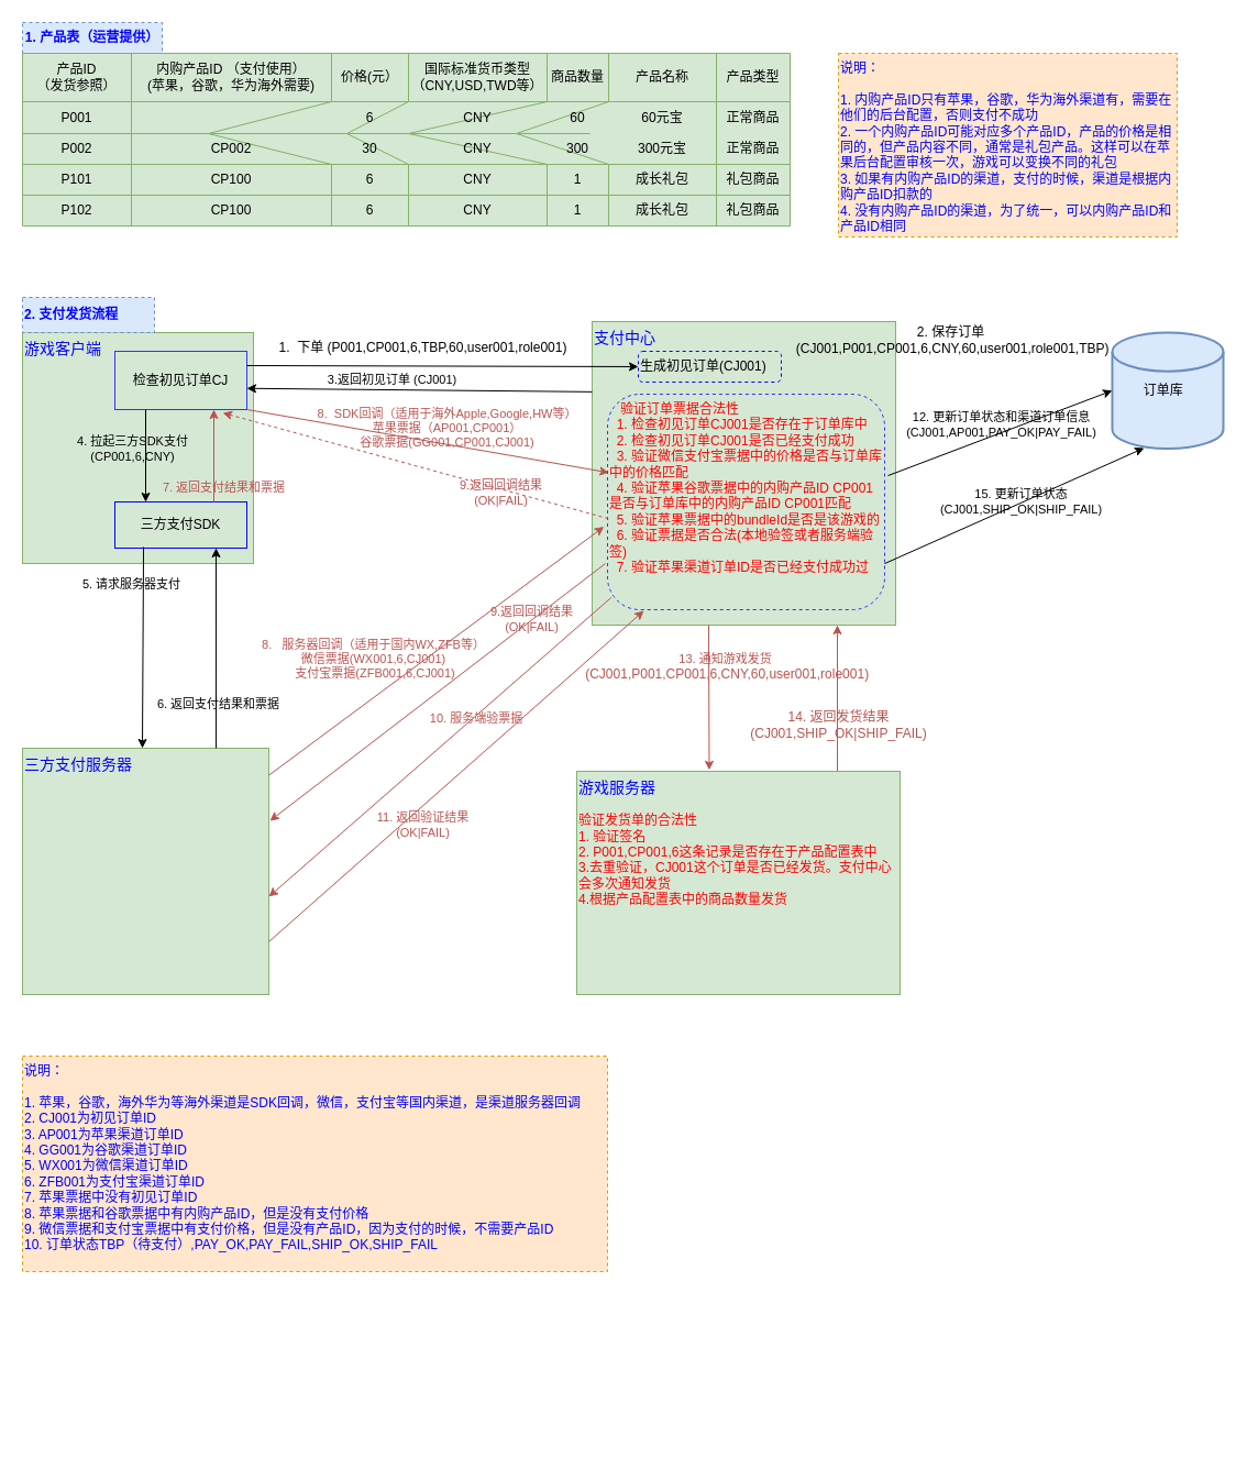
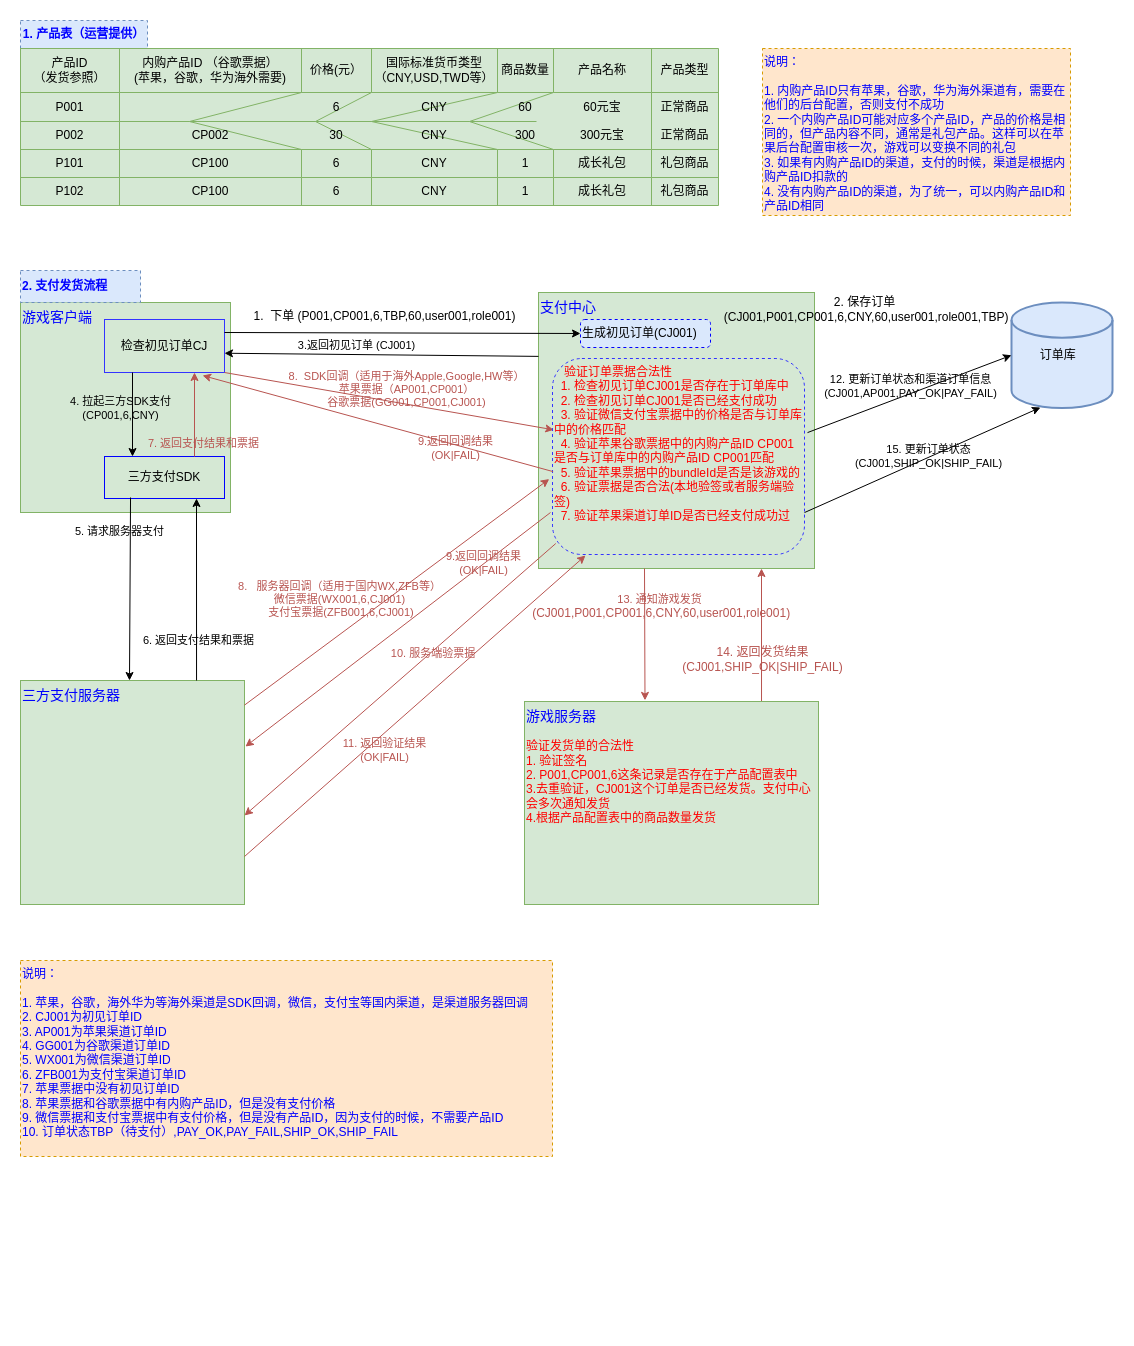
- <mxCell id="10" value="内购产品ID （支付使用）&lt;br&gt;(苹果，谷歌，华为海外需要)" style="shape=partialRectangle;html=1;whiteSpace=wrap;connectable=0;overflow=hidden;fillColor=none;top=0;left=0;bottom=0;right=0;" parent="8" vertex="1"><mxGeometry x="99" width="182" height="44" as="geometry" /></mxCell>
+ <mxCell id="10" value="内购产品ID （谷歌票据）&lt;br&gt;(苹果，谷歌，华为海外需要)" style="shape=partialRectangle;html=1;whiteSpace=wrap;connectable=0;overflow=hidden;fillColor=none;top=0;left=0;bottom=0;right=0;" parent="8" vertex="1"><mxGeometry x="99" width="182" height="44" as="geometry" /></mxCell>
- <mxCell id="64" value="生成初见订单(CJ001)" style="rounded=1;whiteSpace=wrap;html=1;align=left;fillColor=#d5e8d4;strokeColor=#0000FF;dashed=1;" parent="1" vertex="1"><mxGeometry x="580" y="319" width="130" height="28" as="geometry" /></mxCell>
+ <mxCell id="64" value="生成初见订单(CJ001)" style="rounded=1;whiteSpace=wrap;html=1;align=left;fillColor=#dae8fc;strokeColor=#0000FF;dashed=1;" parent="1" vertex="1"><mxGeometry x="580" y="319" width="130" height="28" as="geometry" /></mxCell>
- <mxCell id="84" value="" style="endArrow=classic;html=1;exitX=0.053;exitY=0.649;exitDx=0;exitDy=0;exitPerimeter=0;entryX=0.817;entryY=1.057;entryDx=0;entryDy=0;entryPerimeter=0;fillColor=#f8cecc;strokeColor=#b85450;dashed=1;" parent="1" source="6" target="4" edge="1"><mxGeometry width="50" height="50" relative="1" as="geometry"><mxPoint x="356" y="512" as="sourcePoint" /><mxPoint x="406" y="462" as="targetPoint" /></mxGeometry></mxCell>
+ <mxCell id="84" value="" style="endArrow=classic;html=1;exitX=0.053;exitY=0.649;exitDx=0;exitDy=0;exitPerimeter=0;entryX=0.817;entryY=1.057;entryDx=0;entryDy=0;entryPerimeter=0;fillColor=#f8cecc;strokeColor=#b85450;" parent="1" source="6" target="4" edge="1"><mxGeometry width="50" height="50" relative="1" as="geometry"><mxPoint x="356" y="512" as="sourcePoint" /><mxPoint x="406" y="462" as="targetPoint" /></mxGeometry></mxCell>
